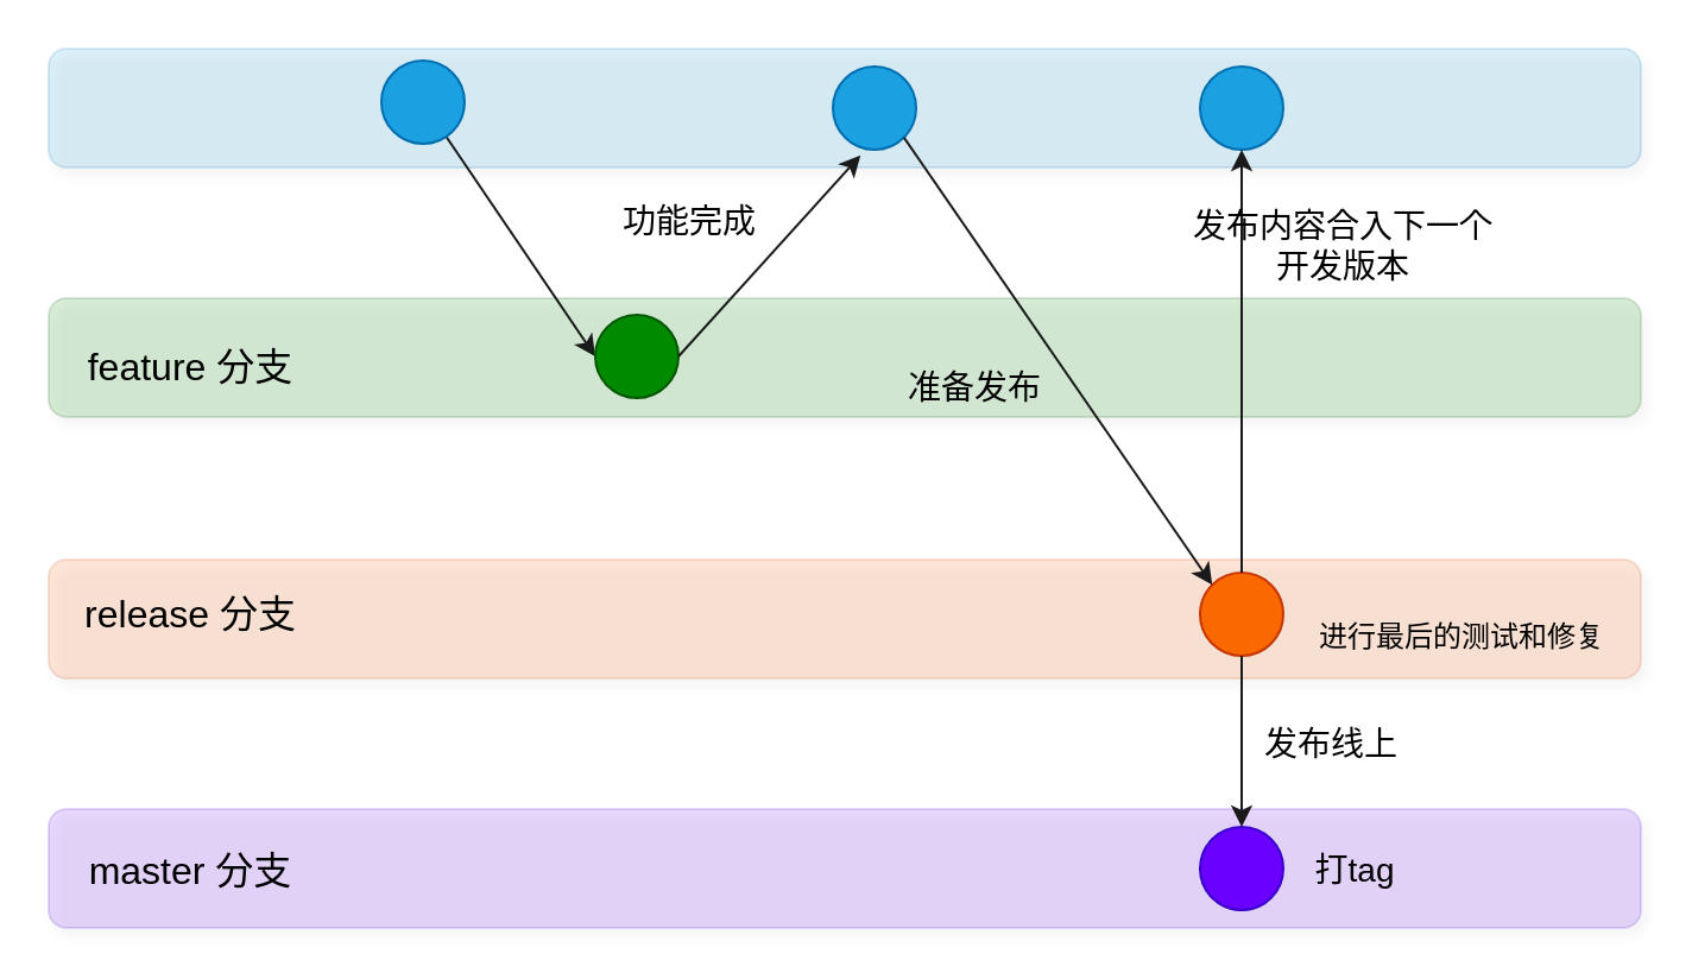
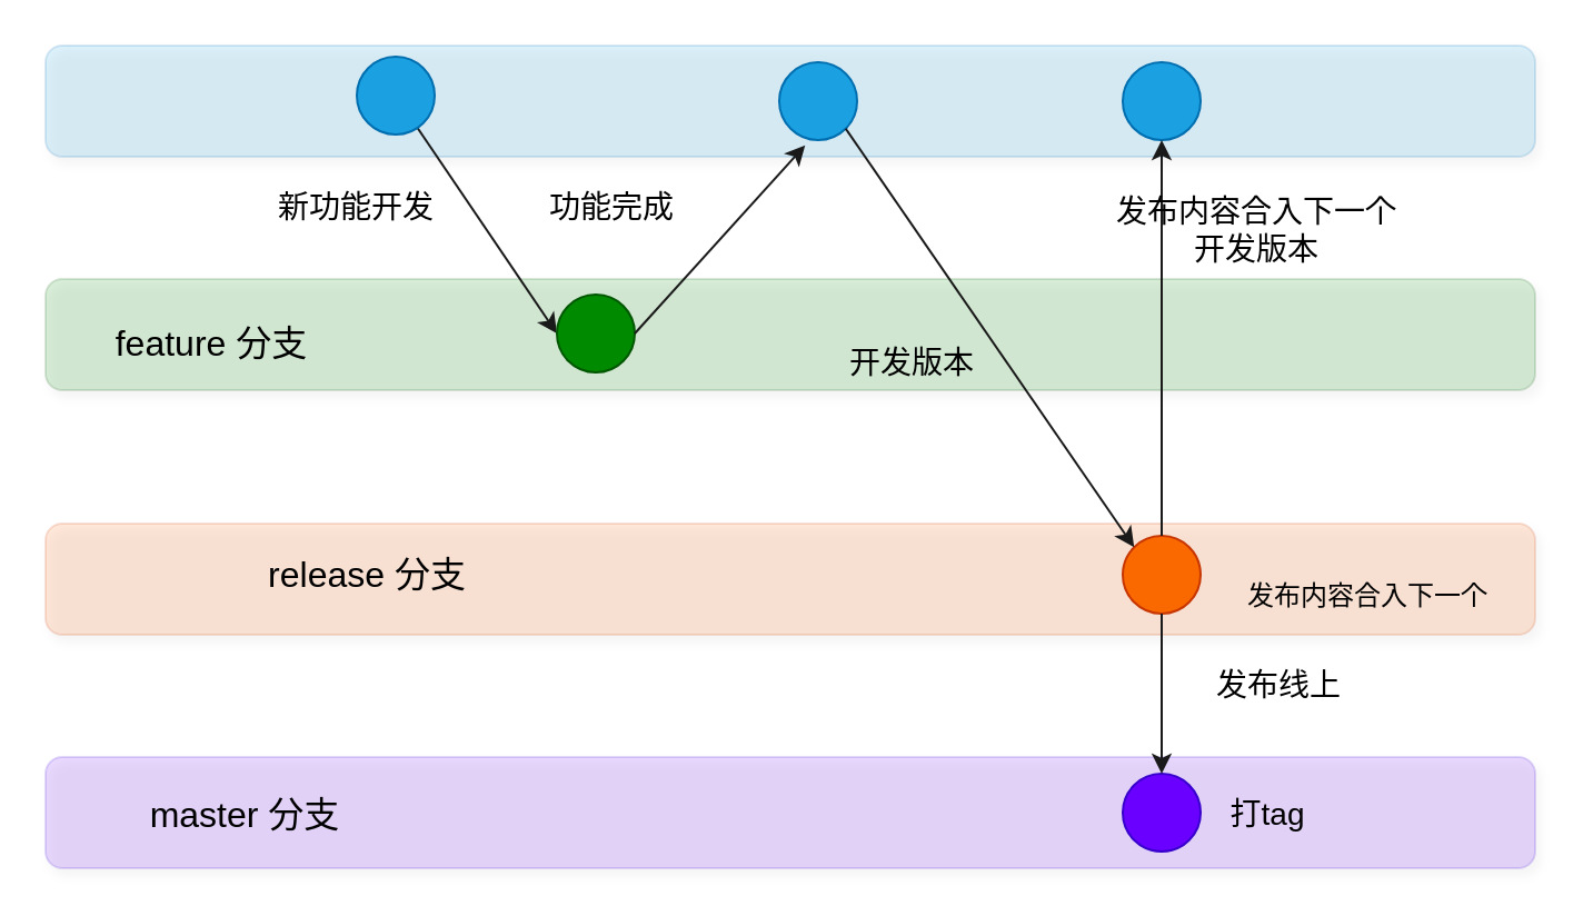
+ <mxCell id="10" value="新功能开发" style="text;html=1;strokeColor=none;fillColor=none;align=center;verticalAlign=middle;whiteSpace=wrap;rounded=0;fontSize=14;fontColor=#000000;" parent="1" vertex="1"><mxGeometry x="110" y="80" width="100" height="25" as="geometry" /></mxCell>
- <mxCell id="13" value="功能完成" style="text;html=1;strokeColor=none;fillColor=none;align=center;verticalAlign=middle;whiteSpace=wrap;rounded=0;fontSize=14;fontColor=#000000;" parent="1" vertex="1"><mxGeometry x="240" y="80" width="100" height="25" as="geometry" /></mxCell>
+ <mxCell id="13" value="功能完成" style="text;html=1;strokeColor=none;fillColor=none;align=center;verticalAlign=middle;whiteSpace=wrap;rounded=0;fontSize=14;fontColor=#000000;" parent="1" vertex="1"><mxGeometry x="225" y="80" width="100" height="25" as="geometry" /></mxCell>
- <mxCell id="8" value="feature 分支" style="text;html=1;strokeColor=none;fillColor=none;align=center;verticalAlign=middle;whiteSpace=wrap;rounded=0;fontColor=#000000;fontSize=16;" parent="1" vertex="1"><mxGeometry x="20" y="139" width="120" height="30" as="geometry" /></mxCell>
+ <mxCell id="8" value="feature 分支" style="text;html=1;strokeColor=none;fillColor=none;align=center;verticalAlign=middle;whiteSpace=wrap;rounded=0;fontColor=#000000;fontSize=16;" parent="1" vertex="1"><mxGeometry x="35" y="139" width="120" height="30" as="geometry" /></mxCell>
- <mxCell id="17" value="准备发布" style="text;html=1;strokeColor=none;fillColor=none;align=center;verticalAlign=middle;whiteSpace=wrap;rounded=0;fontSize=14;fontColor=#000000;" parent="1" vertex="1"><mxGeometry x="360" y="150" width="100" height="25" as="geometry" /></mxCell>
+ <mxCell id="17" value="开发版本" style="text;html=1;strokeColor=none;fillColor=none;align=center;verticalAlign=middle;whiteSpace=wrap;rounded=0;fontSize=14;fontColor=#000000;" parent="1" vertex="1"><mxGeometry x="360" y="150" width="100" height="25" as="geometry" /></mxCell>
- <mxCell id="14" value="release 分支" style="text;html=1;strokeColor=none;fillColor=none;align=center;verticalAlign=middle;whiteSpace=wrap;rounded=0;fontColor=#000000;fontSize=16;" parent="1" vertex="1"><mxGeometry x="20" y="243" width="120" height="30" as="geometry" /></mxCell>
+ <mxCell id="14" value="release 分支" style="text;html=1;strokeColor=none;fillColor=none;align=center;verticalAlign=middle;whiteSpace=wrap;rounded=0;fontColor=#000000;fontSize=16;" parent="1" vertex="1"><mxGeometry x="105" y="243" width="120" height="30" as="geometry" /></mxCell>
- <mxCell id="26" value="进行最后的测试和修复" style="text;html=1;strokeColor=none;fillColor=none;align=center;verticalAlign=middle;whiteSpace=wrap;rounded=0;fontSize=12;fontColor=#000000;" vertex="1" parent="1"><mxGeometry x="539.5" y="250.5" width="150" height="34.5" as="geometry" /></mxCell>
+ <mxCell id="26" value="发布内容合入下一个" style="text;html=1;strokeColor=none;fillColor=none;align=center;verticalAlign=middle;whiteSpace=wrap;rounded=0;fontSize=12;fontColor=#000000;" vertex="1" parent="1"><mxGeometry x="539.5" y="250.5" width="150" height="34.5" as="geometry" /></mxCell>
- <mxCell id="21" value="发布线上" style="text;html=1;strokeColor=none;fillColor=none;align=center;verticalAlign=middle;whiteSpace=wrap;rounded=0;fontSize=14;fontColor=#000000;" parent="1" vertex="1"><mxGeometry x="510" y="300" width="100" height="25" as="geometry" /></mxCell>
+ <mxCell id="21" value="发布线上" style="text;html=1;strokeColor=none;fillColor=none;align=center;verticalAlign=middle;whiteSpace=wrap;rounded=0;fontSize=14;fontColor=#000000;" parent="1" vertex="1"><mxGeometry x="525" y="295" width="100" height="25" as="geometry" /></mxCell>
- <mxCell id="18" value="master 分支" style="text;html=1;strokeColor=none;fillColor=none;align=center;verticalAlign=middle;whiteSpace=wrap;rounded=0;fontColor=#000000;fontSize=16;" parent="1" vertex="1"><mxGeometry x="20" y="351" width="120" height="30" as="geometry" /></mxCell>
+ <mxCell id="18" value="master 分支" style="text;html=1;strokeColor=none;fillColor=none;align=center;verticalAlign=middle;whiteSpace=wrap;rounded=0;fontColor=#000000;fontSize=16;" parent="1" vertex="1"><mxGeometry x="50" y="351" width="120" height="30" as="geometry" /></mxCell>
